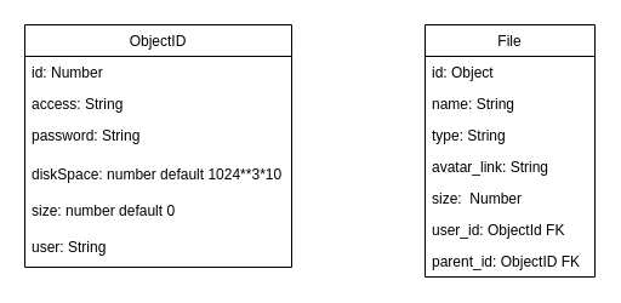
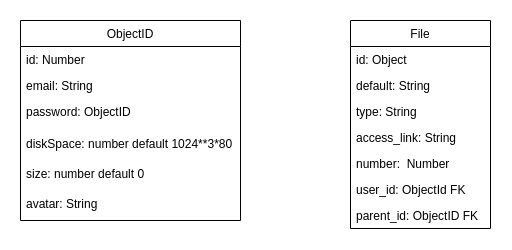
- <mxCell id="4" value="access: String" style="text;strokeColor=none;fillColor=none;align=left;verticalAlign=top;spacingLeft=4;spacingRight=4;overflow=hidden;rotatable=0;points=[[0,0.5],[1,0.5]];portConstraint=eastwest;" vertex="1" parent="2"><mxGeometry y="52" width="220" height="26" as="geometry" /></mxCell>
+ <mxCell id="4" value="email: String" style="text;strokeColor=none;fillColor=none;align=left;verticalAlign=top;spacingLeft=4;spacingRight=4;overflow=hidden;rotatable=0;points=[[0,0.5],[1,0.5]];portConstraint=eastwest;" vertex="1" parent="2"><mxGeometry y="52" width="220" height="26" as="geometry" /></mxCell>
- <mxCell id="11" value="name: String" style="text;strokeColor=none;fillColor=none;align=left;verticalAlign=top;spacingLeft=4;spacingRight=4;overflow=hidden;rotatable=0;points=[[0,0.5],[1,0.5]];portConstraint=eastwest;" vertex="1" parent="9"><mxGeometry y="52" width="140" height="26" as="geometry" /></mxCell>
+ <mxCell id="11" value="default: String" style="text;strokeColor=none;fillColor=none;align=left;verticalAlign=top;spacingLeft=4;spacingRight=4;overflow=hidden;rotatable=0;points=[[0,0.5],[1,0.5]];portConstraint=eastwest;" vertex="1" parent="9"><mxGeometry y="52" width="140" height="26" as="geometry" /></mxCell>
- <mxCell id="5" value="password: String" style="text;strokeColor=none;fillColor=none;align=left;verticalAlign=top;spacingLeft=4;spacingRight=4;overflow=hidden;rotatable=0;points=[[0,0.5],[1,0.5]];portConstraint=eastwest;" vertex="1" parent="2"><mxGeometry y="78" width="220" height="32" as="geometry" /></mxCell>
+ <mxCell id="5" value="password: ObjectID" style="text;strokeColor=none;fillColor=none;align=left;verticalAlign=top;spacingLeft=4;spacingRight=4;overflow=hidden;rotatable=0;points=[[0,0.5],[1,0.5]];portConstraint=eastwest;" vertex="1" parent="2"><mxGeometry y="78" width="220" height="32" as="geometry" /></mxCell>
- <mxCell id="13" value="avatar_link: String" style="text;strokeColor=none;fillColor=none;align=left;verticalAlign=top;spacingLeft=4;spacingRight=4;overflow=hidden;rotatable=0;points=[[0,0.5],[1,0.5]];portConstraint=eastwest;" vertex="1" parent="9"><mxGeometry y="104" width="140" height="26" as="geometry" /></mxCell>
+ <mxCell id="13" value="access_link: String" style="text;strokeColor=none;fillColor=none;align=left;verticalAlign=top;spacingLeft=4;spacingRight=4;overflow=hidden;rotatable=0;points=[[0,0.5],[1,0.5]];portConstraint=eastwest;" vertex="1" parent="9"><mxGeometry y="104" width="140" height="26" as="geometry" /></mxCell>
- <mxCell id="6" value="diskSpace: number default 1024**3*10" style="text;strokeColor=none;fillColor=none;align=left;verticalAlign=top;spacingLeft=4;spacingRight=4;overflow=hidden;rotatable=0;points=[[0,0.5],[1,0.5]];portConstraint=eastwest;" vertex="1" parent="2"><mxGeometry y="110" width="220" height="30" as="geometry" /></mxCell>
+ <mxCell id="6" value="diskSpace: number default 1024**3*80" style="text;strokeColor=none;fillColor=none;align=left;verticalAlign=top;spacingLeft=4;spacingRight=4;overflow=hidden;rotatable=0;points=[[0,0.5],[1,0.5]];portConstraint=eastwest;" vertex="1" parent="2"><mxGeometry y="110" width="220" height="30" as="geometry" /></mxCell>
- <mxCell id="14" value="size:  Number" style="text;strokeColor=none;fillColor=none;align=left;verticalAlign=top;spacingLeft=4;spacingRight=4;overflow=hidden;rotatable=0;points=[[0,0.5],[1,0.5]];portConstraint=eastwest;" vertex="1" parent="9"><mxGeometry y="130" width="140" height="26" as="geometry" /></mxCell>
+ <mxCell id="14" value="number:  Number" style="text;strokeColor=none;fillColor=none;align=left;verticalAlign=top;spacingLeft=4;spacingRight=4;overflow=hidden;rotatable=0;points=[[0,0.5],[1,0.5]];portConstraint=eastwest;" vertex="1" parent="9"><mxGeometry y="130" width="140" height="26" as="geometry" /></mxCell>
- <mxCell id="8" value="user: String" style="text;strokeColor=none;fillColor=none;align=left;verticalAlign=top;spacingLeft=4;spacingRight=4;overflow=hidden;rotatable=0;points=[[0,0.5],[1,0.5]];portConstraint=eastwest;" vertex="1" parent="2"><mxGeometry y="170" width="220" height="30" as="geometry" /></mxCell>
+ <mxCell id="8" value="avatar: String" style="text;strokeColor=none;fillColor=none;align=left;verticalAlign=top;spacingLeft=4;spacingRight=4;overflow=hidden;rotatable=0;points=[[0,0.5],[1,0.5]];portConstraint=eastwest;" vertex="1" parent="2"><mxGeometry y="170" width="220" height="30" as="geometry" /></mxCell>
